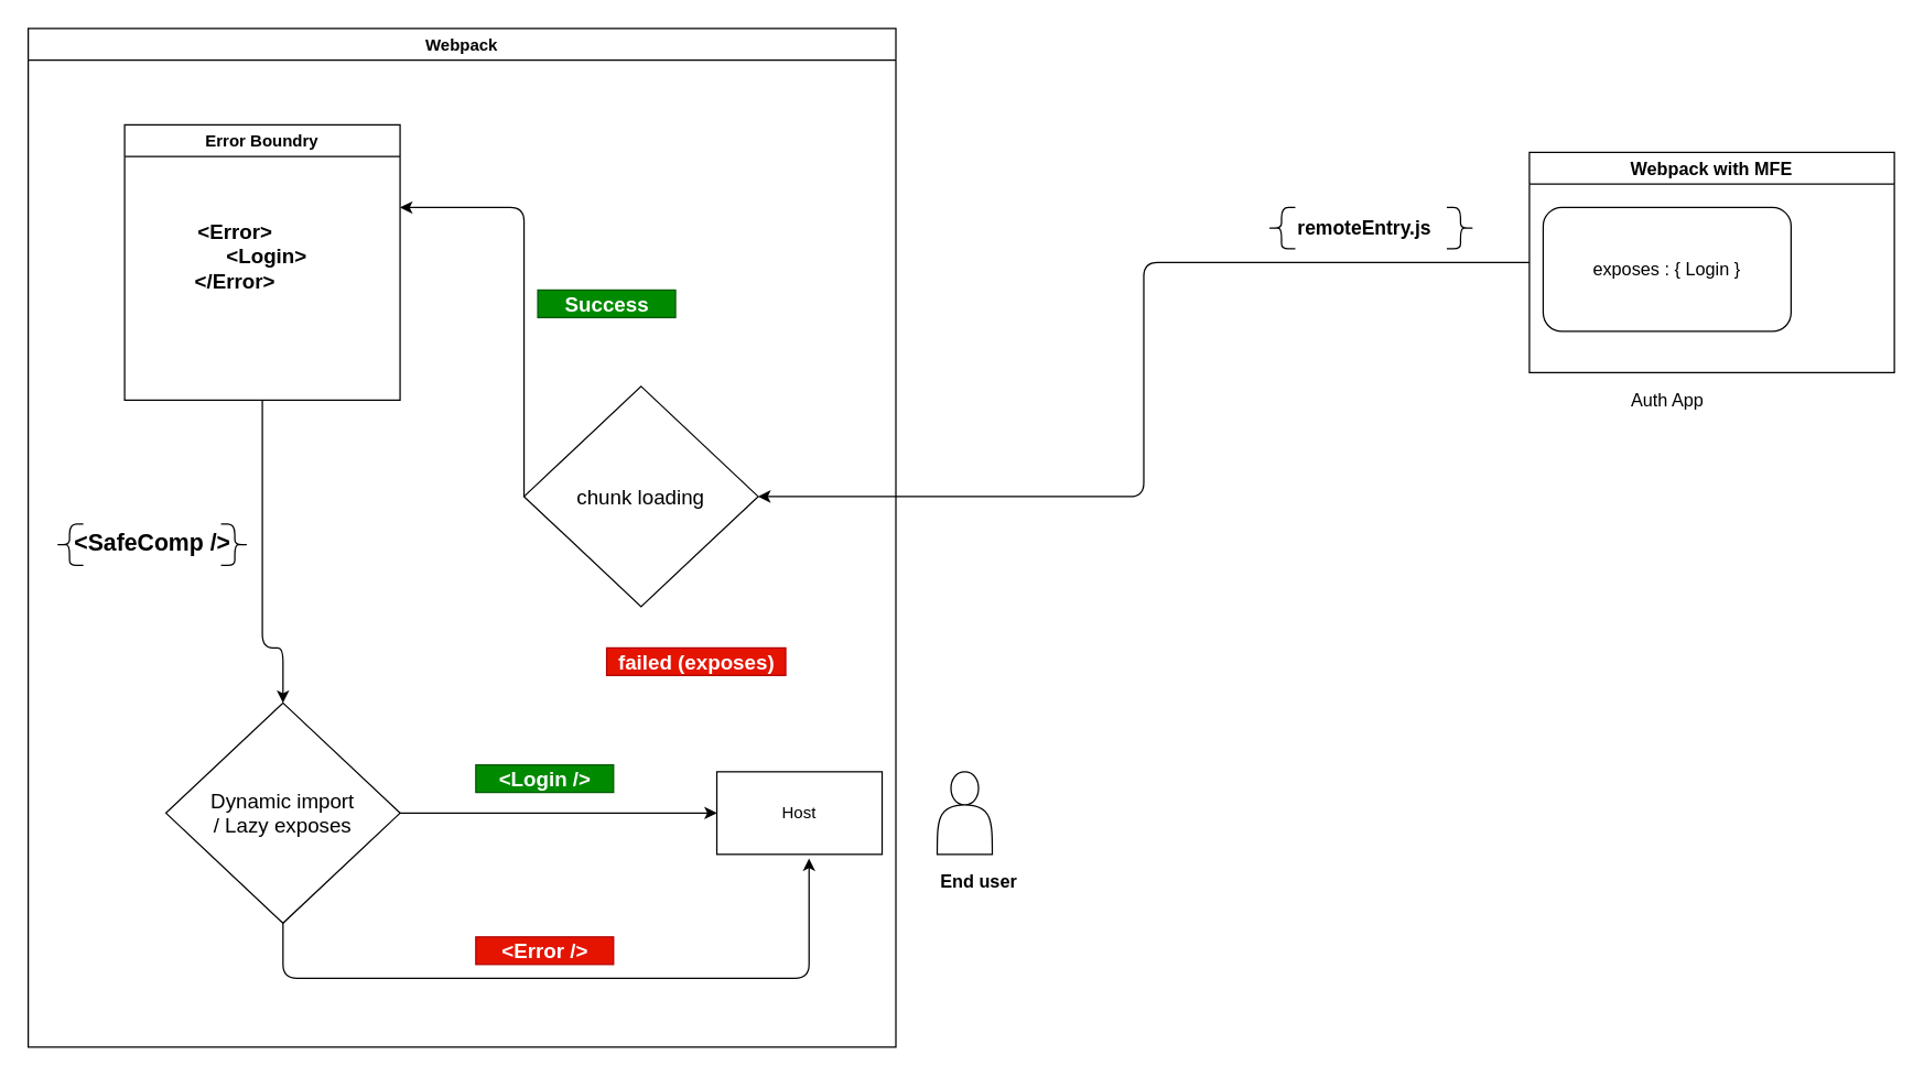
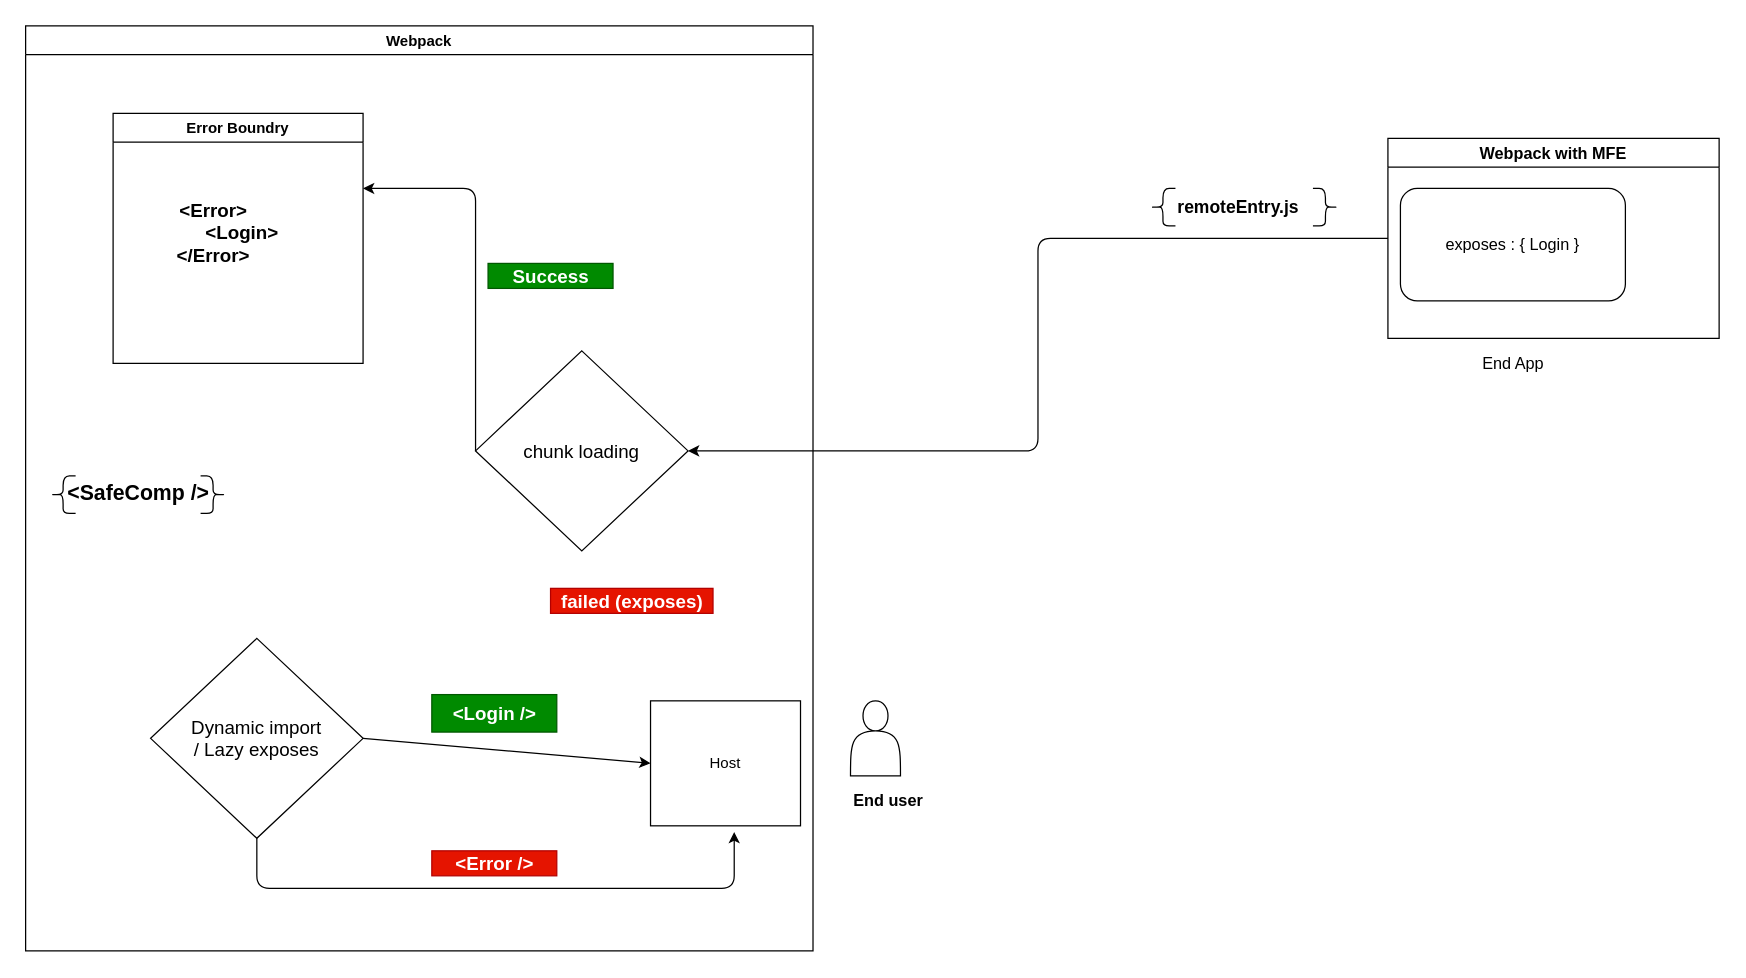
- <mxCell id="21" value="Auth App" style="text;html=1;align=center;verticalAlign=middle;resizable=0;points=[];autosize=1;strokeColor=none;fillColor=none;fontSize=13;" parent="1" vertex="1"><mxGeometry x="1175" y="280" width="70" height="20" as="geometry" /></mxCell>
+ <mxCell id="21" value="End App" style="text;html=1;align=center;verticalAlign=middle;resizable=0;points=[];autosize=1;strokeColor=none;fillColor=none;fontSize=13;" parent="1" vertex="1"><mxGeometry x="1175" y="280" width="70" height="20" as="geometry" /></mxCell>
- <mxCell id="8" value="" style="edgeStyle=elbowEdgeStyle;elbow=vertical;endArrow=classic;html=1;exitX=0.5;exitY=1;exitDx=0;exitDy=0;entryX=0.5;entryY=0;entryDx=0;entryDy=0;" parent="1" source="6" target="12" edge="1"><mxGeometry width="50" height="50" relative="1" as="geometry"><mxPoint x="200" y="310" as="sourcePoint" /><mxPoint x="490" y="300" as="targetPoint" /><Array as="points"><mxPoint x="200" y="470" /></Array></mxGeometry></mxCell>
- <mxCell id="17" value="&amp;lt;Login /&amp;gt;" style="text;strokeColor=#005700;fillColor=#008a00;html=1;fontSize=15;fontStyle=1;verticalAlign=middle;align=center;fontColor=#ffffff;" parent="1" vertex="1"><mxGeometry x="345" y="555" width="100" height="20" as="geometry" /></mxCell>
+ <mxCell id="17" value="&amp;lt;Login /&amp;gt;" style="text;strokeColor=#005700;fillColor=#008a00;html=1;fontSize=15;fontStyle=1;verticalAlign=middle;align=center;fontColor=#ffffff;" parent="1" vertex="1"><mxGeometry x="345" y="555" width="100" height="30" as="geometry" /></mxCell>
- <mxCell id="25" value="Host" style="whiteSpace=wrap;html=1;align=center;treeFolding=1;treeMoving=1;newEdgeStyle={&quot;edgeStyle&quot;:&quot;elbowEdgeStyle&quot;,&quot;startArrow&quot;:&quot;none&quot;,&quot;endArrow&quot;:&quot;none&quot;};" parent="22" vertex="1"><mxGeometry x="500" y="540" width="120" height="60" as="geometry" /></mxCell>
+ <mxCell id="25" value="Host" style="whiteSpace=wrap;html=1;align=center;treeFolding=1;treeMoving=1;newEdgeStyle={&quot;edgeStyle&quot;:&quot;elbowEdgeStyle&quot;,&quot;startArrow&quot;:&quot;none&quot;,&quot;endArrow&quot;:&quot;none&quot;};" parent="22" vertex="1"><mxGeometry x="500" y="540" width="120" height="100" as="geometry" /></mxCell>
